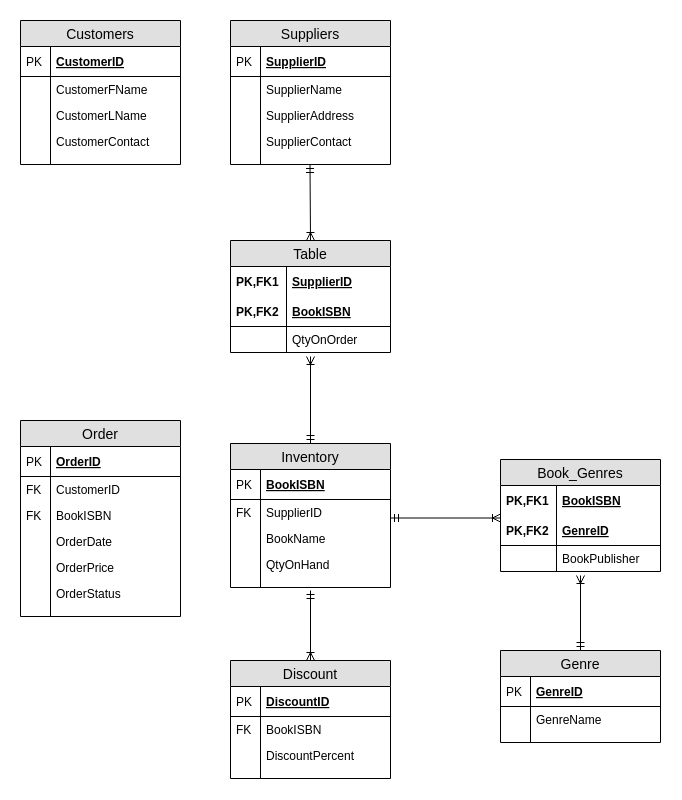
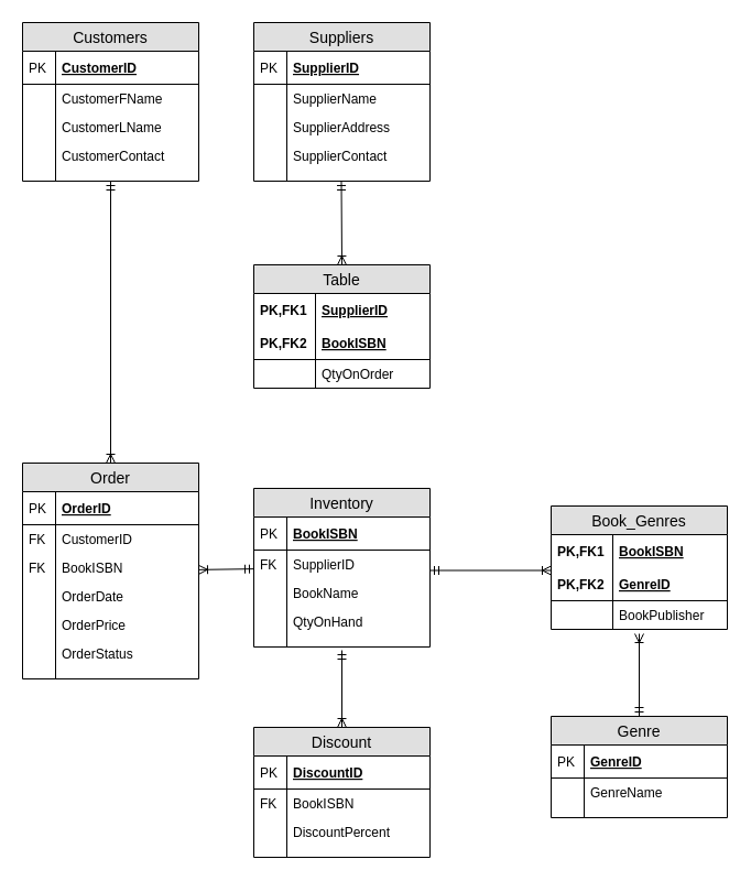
+ <mxCell id="50" value="" style="fontSize=12;html=1;endArrow=ERoneToMany;startArrow=ERmandOne;" parent="1" source="2" target="35" edge="1"><mxGeometry width="100" height="100" relative="1" as="geometry"><mxPoint x="100" y="1040" as="sourcePoint" /><mxPoint x="140" y="619" as="targetPoint" /></mxGeometry></mxCell>
- <mxCell id="86" value="" style="fontSize=12;html=1;endArrow=ERoneToMany;startArrow=ERmandOne;entryX=0.5;entryY=1.154;entryDx=0;entryDy=0;entryPerimeter=0;exitX=0.5;exitY=0;exitDx=0;exitDy=0;" edge="1" parent="1" source="24" target="84"><mxGeometry width="100" height="100" relative="1" as="geometry"><mxPoint x="260" y="450" as="sourcePoint" /><mxPoint x="360" y="350" as="targetPoint" /></mxGeometry></mxCell>
+ <mxCell id="51" value="" style="fontSize=12;html=1;endArrow=ERoneToMany;startArrow=ERmandOne;" parent="1" source="24" target="35" edge="1"><mxGeometry width="100" height="100" relative="1" as="geometry"><mxPoint x="360" y="590" as="sourcePoint" /><mxPoint x="308.96" y="629.02" as="targetPoint" /></mxGeometry></mxCell>
